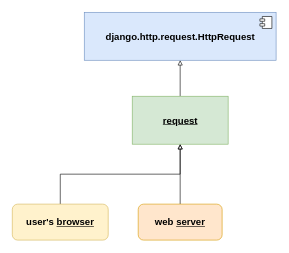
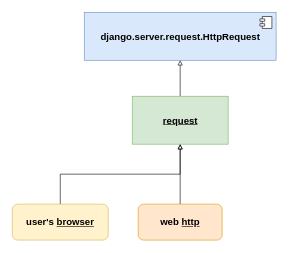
- <mxCell id="2" value="&lt;span style=&quot;font-weight: 700 ; white-space: normal&quot;&gt;django.http.request.HttpRequest&lt;/span&gt;" style="html=1;fontSize=16;fillColor=#dae8fc;strokeColor=#6c8ebf;" parent="1" vertex="1"><mxGeometry x="140" y="20" width="320" height="80" as="geometry" /></mxCell>
+ <mxCell id="2" value="&lt;span style=&quot;font-weight: 700 ; white-space: normal&quot;&gt;django.server.request.HttpRequest&lt;/span&gt;" style="html=1;fontSize=16;fillColor=#dae8fc;strokeColor=#6c8ebf;" parent="1" vertex="1"><mxGeometry x="140" y="20" width="320" height="80" as="geometry" /></mxCell>
- <mxCell id="9" value="web &lt;u&gt;server&lt;/u&gt;" style="rounded=1;whiteSpace=wrap;html=1;fontSize=16;fillColor=#ffe6cc;strokeColor=#d79b00;fontStyle=1" parent="1" vertex="1"><mxGeometry x="230" y="340" width="140" height="60" as="geometry" /></mxCell>
+ <mxCell id="9" value="web &lt;u&gt;http&lt;/u&gt;" style="rounded=1;whiteSpace=wrap;html=1;fontSize=16;fillColor=#ffe6cc;strokeColor=#d79b00;fontStyle=1" parent="1" vertex="1"><mxGeometry x="230" y="340" width="140" height="60" as="geometry" /></mxCell>
